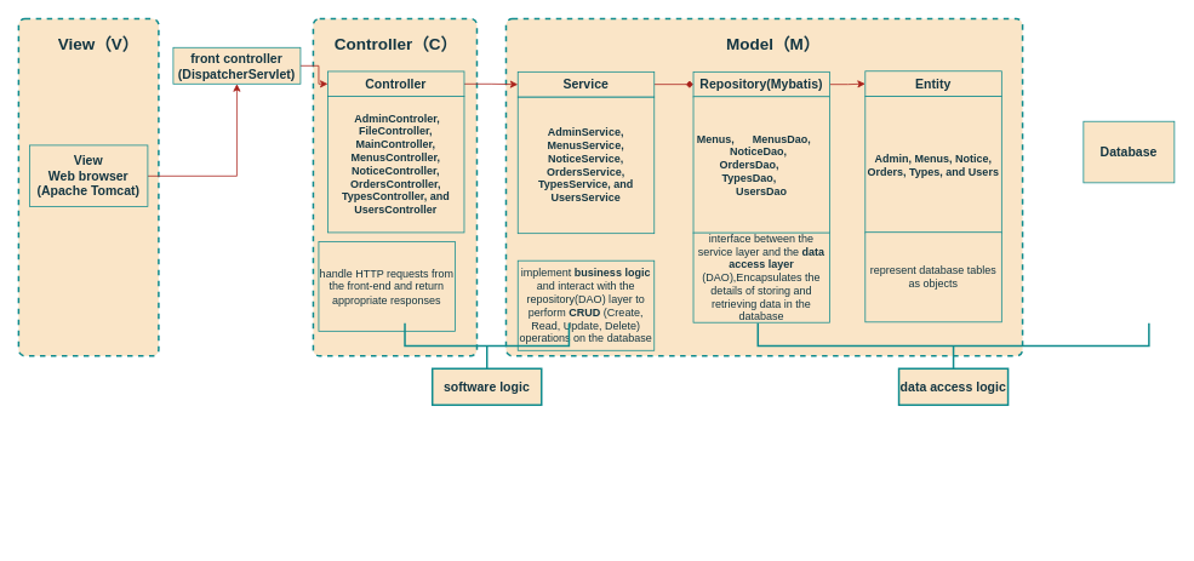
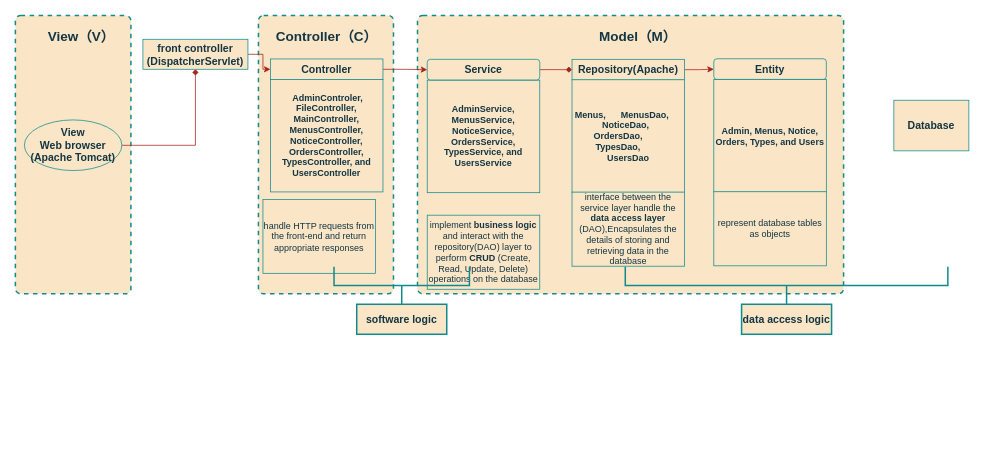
- <mxCell id="16" value="&lt;h3&gt;Repository(Mybatis)&lt;/h3&gt;" style="whiteSpace=wrap;html=1;rounded=0;labelBackgroundColor=none;fillColor=#FAE5C7;strokeColor=#0F8B8D;fontColor=#143642;" vertex="1" parent="1"><mxGeometry x="762" y="78.5" width="150" height="27.5" as="geometry" /></mxCell>
+ <mxCell id="16" value="&lt;h3&gt;Repository(Apache)&lt;/h3&gt;" style="whiteSpace=wrap;html=1;rounded=0;labelBackgroundColor=none;fillColor=#FAE5C7;strokeColor=#0F8B8D;fontColor=#143642;" vertex="1" parent="1"><mxGeometry x="762" y="78.5" width="150" height="27.5" as="geometry" /></mxCell>
- <mxCell id="18" value="&lt;h3&gt;Entity&lt;/h3&gt;" style="whiteSpace=wrap;html=1;rounded=0;labelBackgroundColor=none;fillColor=#FAE5C7;strokeColor=#0F8B8D;fontColor=#143642;" vertex="1" parent="1"><mxGeometry x="951" y="77.75" width="150" height="27.5" as="geometry" /></mxCell>
+ <mxCell id="18" value="&lt;h3&gt;Entity&lt;/h3&gt;" style="whiteSpace=wrap;html=1;labelBackgroundColor=none;fillColor=#FAE5C7;strokeColor=#0F8B8D;fontColor=#143642;rounded=1;" vertex="1" parent="1"><mxGeometry x="951" y="77.75" width="150" height="27.5" as="geometry" /></mxCell>
- <mxCell id="14" value="&lt;h3&gt;Service&lt;/h3&gt;" style="whiteSpace=wrap;html=1;rounded=0;labelBackgroundColor=none;fillColor=#FAE5C7;strokeColor=#0F8B8D;fontColor=#143642;" vertex="1" parent="1"><mxGeometry x="569" y="78.5" width="150" height="27.5" as="geometry" /></mxCell>
+ <mxCell id="14" value="&lt;h3&gt;Service&lt;/h3&gt;" style="whiteSpace=wrap;html=1;labelBackgroundColor=none;fillColor=#FAE5C7;strokeColor=#0F8B8D;fontColor=#143642;rounded=1;" vertex="1" parent="1"><mxGeometry x="569" y="78.5" width="150" height="27.5" as="geometry" /></mxCell>
- <mxCell id="5" value="" style="edgeStyle=orthogonalEdgeStyle;rounded=0;orthogonalLoop=1;jettySize=auto;html=1;labelBackgroundColor=none;strokeColor=#A8201A;fontColor=default;" edge="1" parent="1" source="6" target="8"><mxGeometry relative="1" as="geometry" /></mxCell>
+ <mxCell id="5" value="" style="edgeStyle=orthogonalEdgeStyle;rounded=0;orthogonalLoop=1;jettySize=auto;html=1;labelBackgroundColor=none;strokeColor=#A8201A;fontColor=default;endArrow=diamond;" edge="1" parent="1" source="6" target="8"><mxGeometry relative="1" as="geometry" /></mxCell>
- <mxCell id="6" value="&lt;h3&gt;View&lt;br&gt;Web browser (Apache Tomcat)&lt;/h3&gt;" style="rounded=0;whiteSpace=wrap;html=1;labelBackgroundColor=none;fillColor=#FAE5C7;strokeColor=#0F8B8D;fontColor=#143642;" vertex="1" parent="1"><mxGeometry x="32" y="159.25" width="130" height="67.5" as="geometry" /></mxCell>
+ <mxCell id="6" value="&lt;h3&gt;View&lt;br&gt;Web browser (Apache Tomcat)&lt;/h3&gt;" style="ellipse;whiteSpace=wrap;html=1;labelBackgroundColor=none;fillColor=#FAE5C7;strokeColor=#0F8B8D;fontColor=#143642;" vertex="1" parent="1"><mxGeometry x="32" y="159.25" width="130" height="67.5" as="geometry" /></mxCell>
- <mxCell id="23" value="interface between the service layer and the &lt;b&gt;data access layer&lt;/b&gt; (DAO),Encapsulates the details of storing and retrieving data in the database" style="rounded=0;whiteSpace=wrap;html=1;labelBackgroundColor=none;fillColor=#FAE5C7;strokeColor=#0F8B8D;fontColor=#143642;" vertex="1" parent="1"><mxGeometry x="762" y="255.5" width="150" height="98.75" as="geometry" /></mxCell>
+ <mxCell id="23" value="interface between the service layer handle the &lt;b&gt;data access layer&lt;/b&gt; (DAO),Encapsulates the details of storing and retrieving data in the database" style="rounded=0;whiteSpace=wrap;html=1;labelBackgroundColor=none;fillColor=#FAE5C7;strokeColor=#0F8B8D;fontColor=#143642;" vertex="1" parent="1"><mxGeometry x="762" y="255.5" width="150" height="98.75" as="geometry" /></mxCell>
